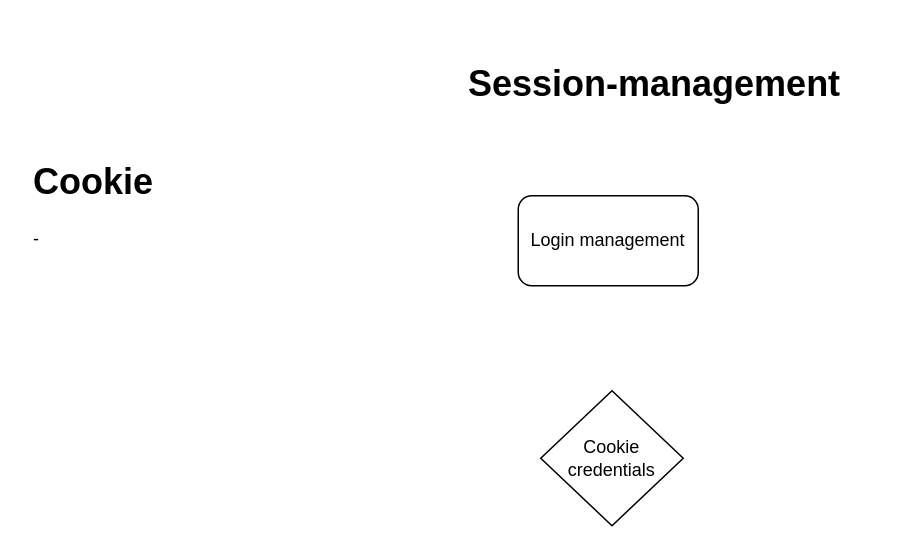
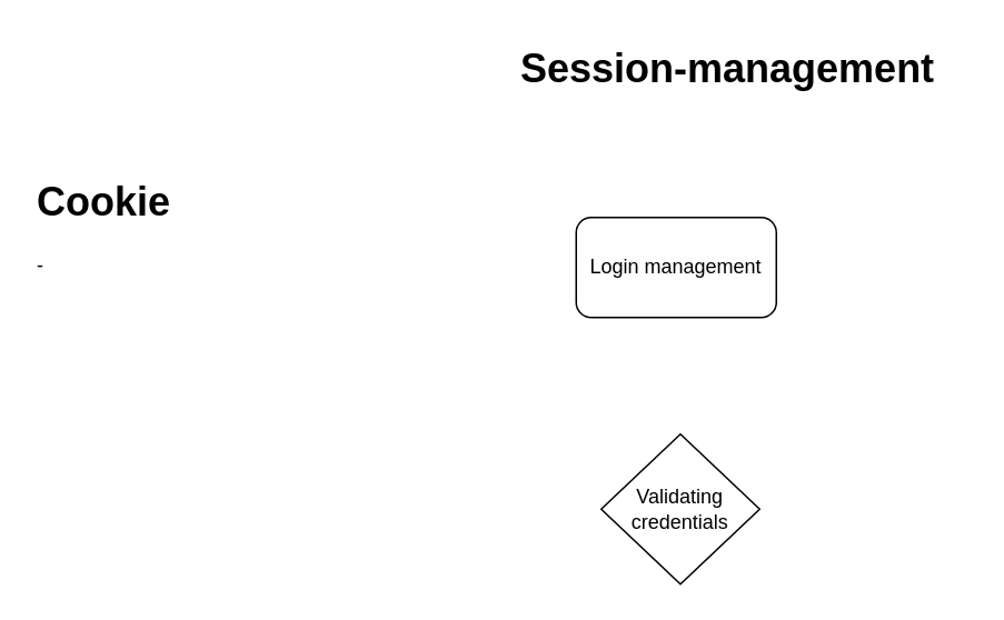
- <mxCell id="2" value="&lt;h1 style=&quot;margin-top: 0px;&quot;&gt;Session-management&lt;/h1&gt;" style="text;html=1;whiteSpace=wrap;overflow=hidden;rounded=0;" vertex="1" parent="1"><mxGeometry x="310" y="35" width="270" height="40" as="geometry" /></mxCell>
+ <mxCell id="2" value="&lt;h1 style=&quot;margin-top: 0px;&quot;&gt;Session-management&lt;/h1&gt;" style="text;html=1;whiteSpace=wrap;overflow=hidden;rounded=0;" vertex="1" parent="1"><mxGeometry x="310" y="20" width="270" height="40" as="geometry" /></mxCell>
- <mxCell id="5" value="Cookie credentials" style="rhombus;whiteSpace=wrap;html=1;" vertex="1" parent="1"><mxGeometry x="360" y="260" width="95" height="90" as="geometry" /></mxCell>
+ <mxCell id="5" value="Validating credentials" style="rhombus;whiteSpace=wrap;html=1;" vertex="1" parent="1"><mxGeometry x="360" y="260" width="95" height="90" as="geometry" /></mxCell>
